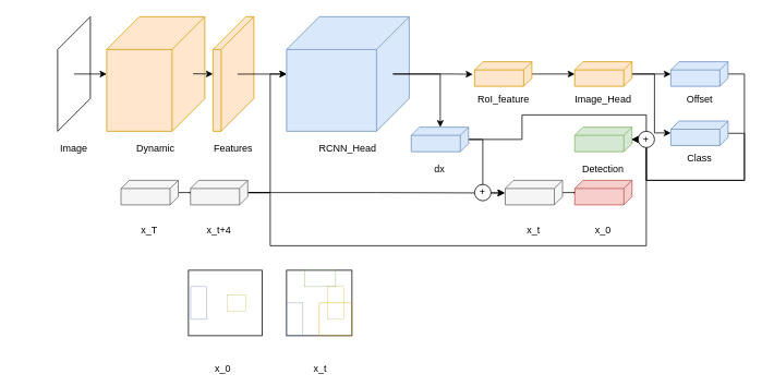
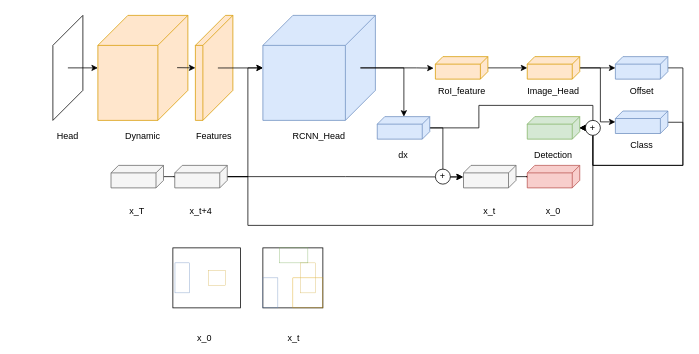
- <mxCell id="2" value="Image" style="text;html=1;strokeColor=none;fillColor=none;align=center;verticalAlign=middle;whiteSpace=wrap;rounded=0;" parent="1" vertex="1"><mxGeometry x="69.91" y="180" width="40" as="geometry" /></mxCell>
+ <mxCell id="2" value="Head" style="text;html=1;strokeColor=none;fillColor=none;align=center;verticalAlign=middle;whiteSpace=wrap;rounded=0;" parent="1" vertex="1"><mxGeometry x="69.91" y="180" width="40" as="geometry" /></mxCell>
